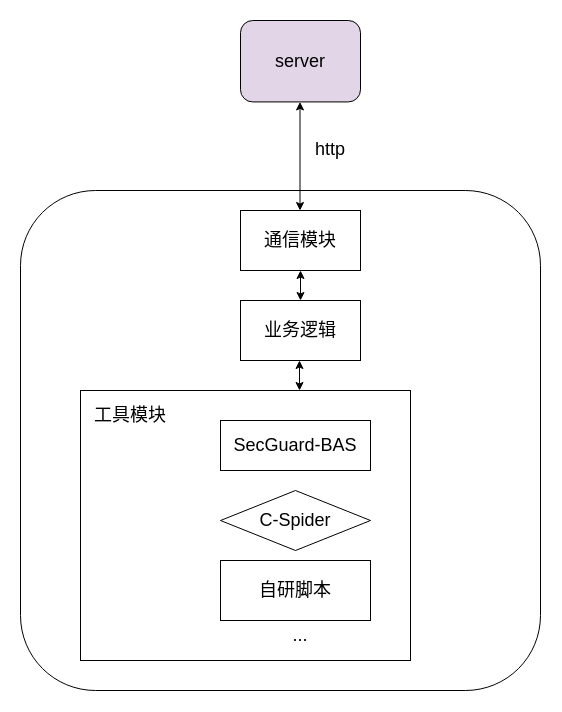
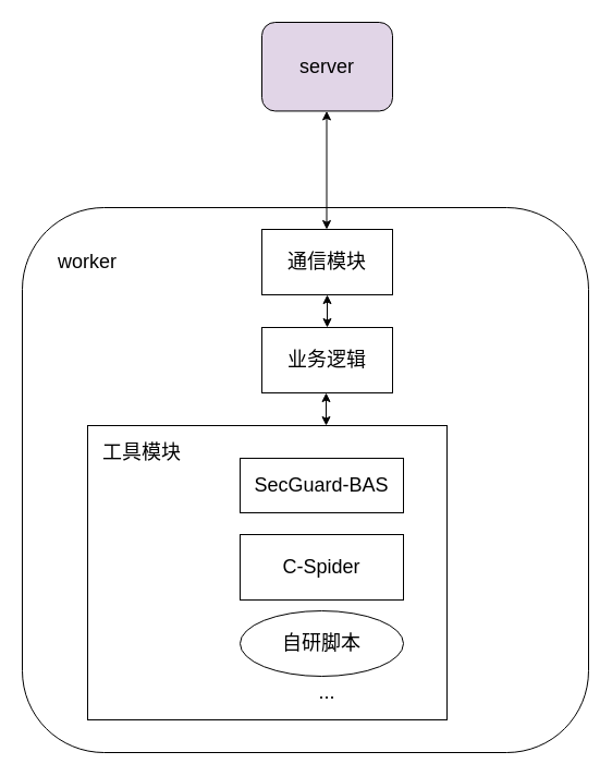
- <mxCell id="16" value="http" style="text;html=1;strokeColor=none;fillColor=none;align=center;verticalAlign=middle;whiteSpace=wrap;rounded=0;fontSize=18;" vertex="1" parent="1"><mxGeometry x="300" y="128.571" width="60" height="40.714" as="geometry" /></mxCell>
+ <mxCell id="4" value="worker" style="text;html=1;strokeColor=none;fillColor=none;align=center;verticalAlign=middle;whiteSpace=wrap;rounded=0;fontSize=18;" vertex="1" parent="1"><mxGeometry x="50" y="225" width="60" height="30" as="geometry" /></mxCell>
- <mxCell id="7" value="C-Spider" style="rhombus;whiteSpace=wrap;html=1;fontSize=18;" vertex="1" parent="1"><mxGeometry x="220" y="490" width="150" height="60" as="geometry" /></mxCell>
+ <mxCell id="7" value="C-Spider" style="rounded=0;whiteSpace=wrap;html=1;fontSize=18;" vertex="1" parent="1"><mxGeometry x="220" y="490" width="150" height="60" as="geometry" /></mxCell>
- <mxCell id="9" value="自研脚本" style="rounded=0;whiteSpace=wrap;html=1;fontSize=18;" vertex="1" parent="1"><mxGeometry x="220" y="560" width="150" height="60" as="geometry" /></mxCell>
+ <mxCell id="9" value="自研脚本" style="ellipse;whiteSpace=wrap;html=1;fontSize=18;" vertex="1" parent="1"><mxGeometry x="220" y="560" width="150" height="60" as="geometry" /></mxCell>
